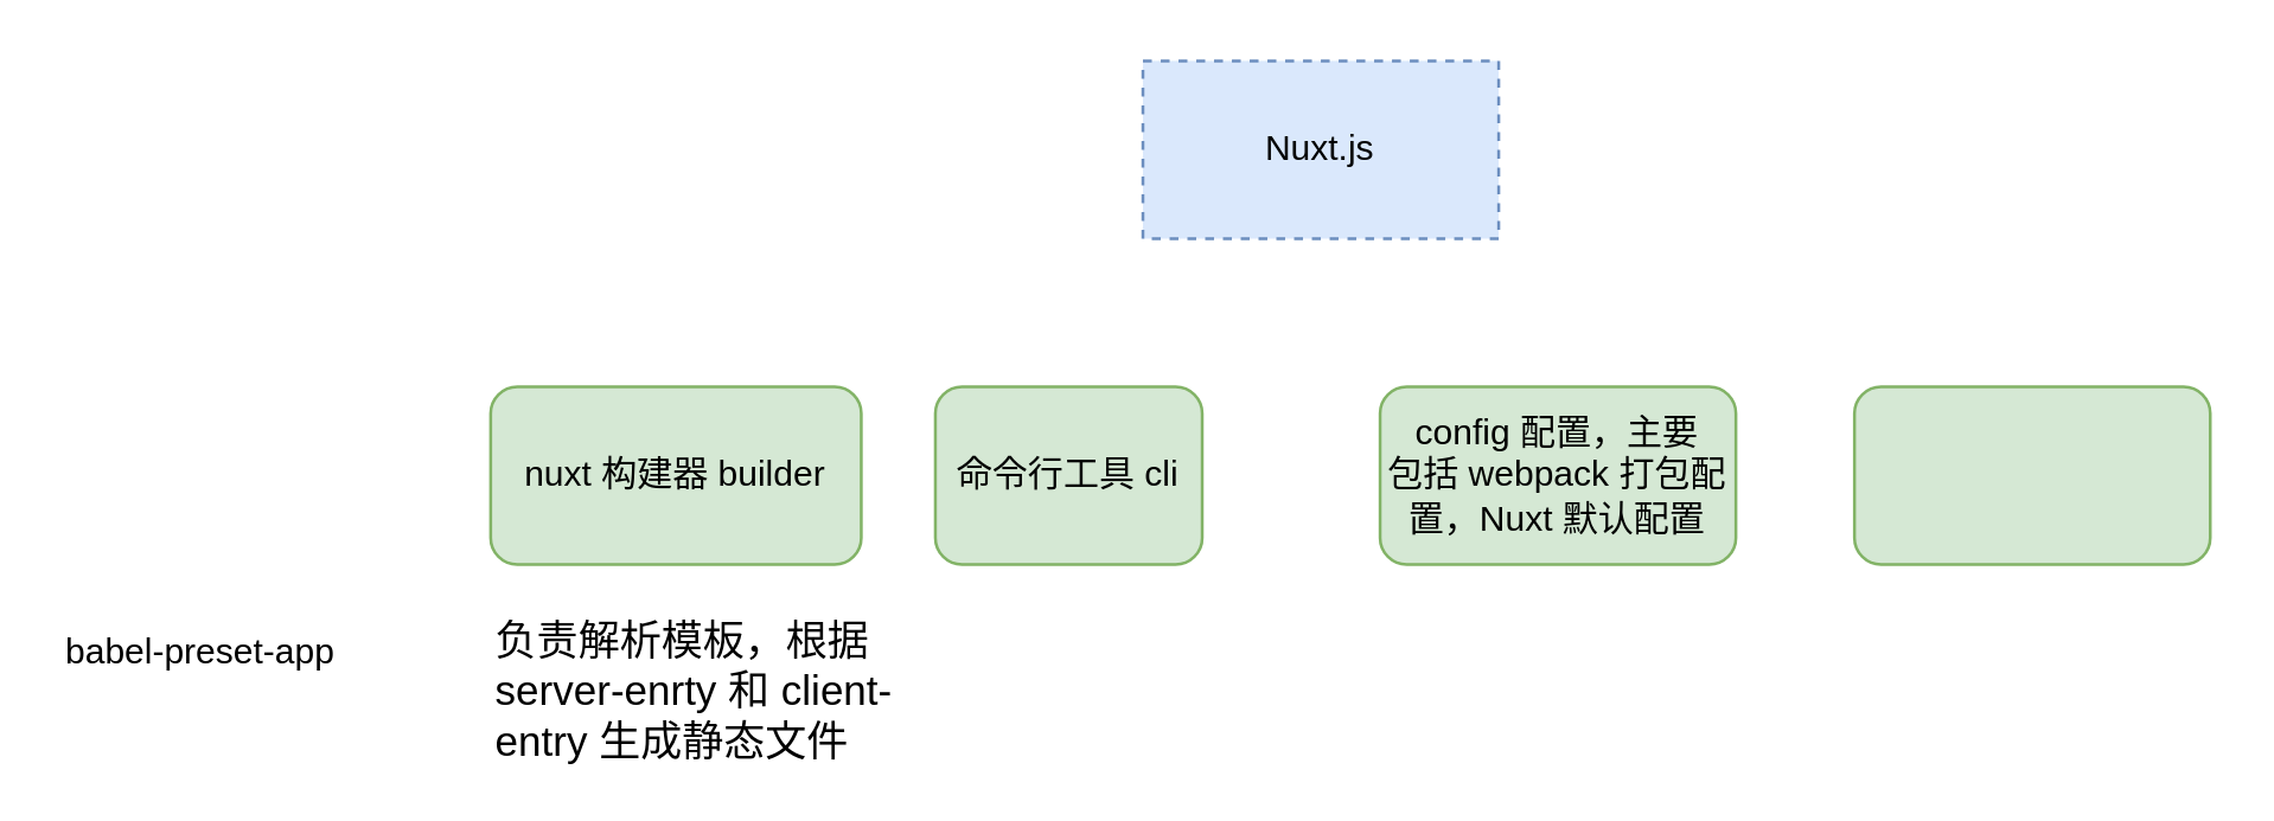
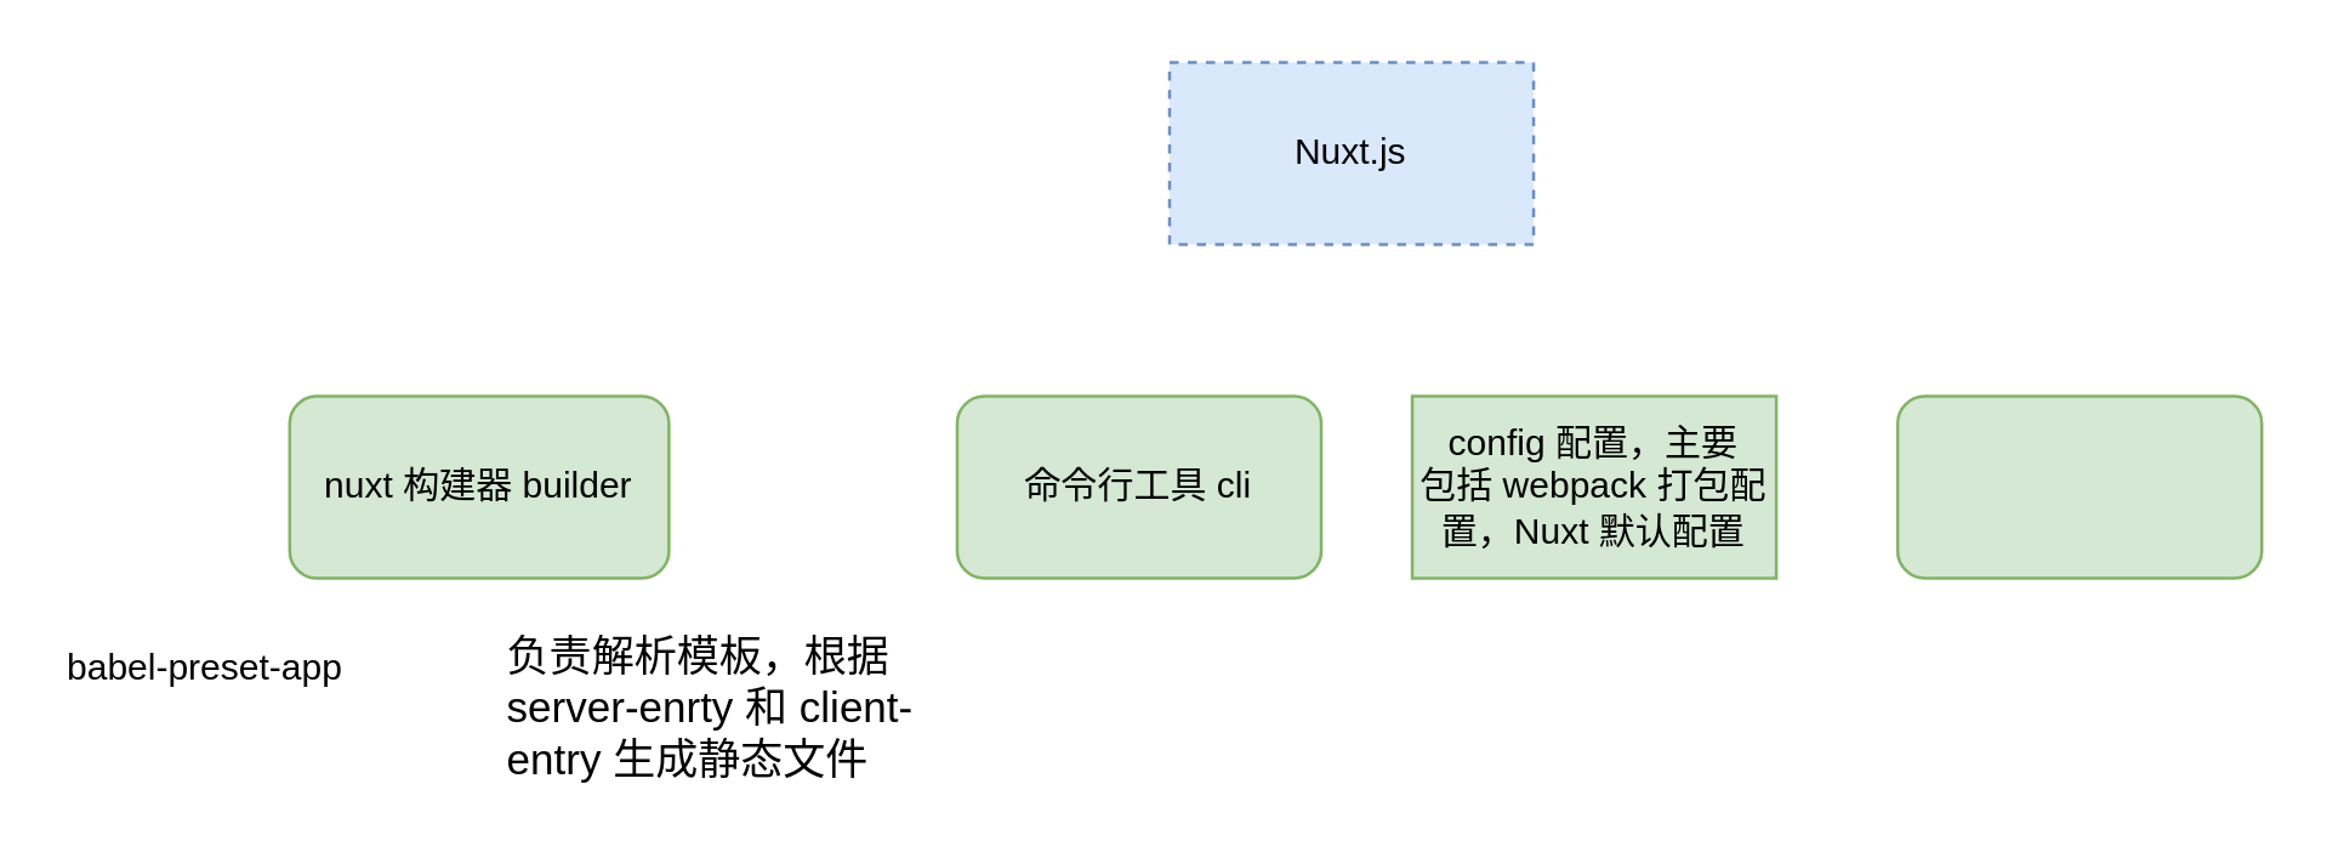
- <mxCell id="6" value="&lt;span style=&quot;white-space: normal&quot;&gt;nuxt 构建器 builder&lt;/span&gt;" style="rounded=1;whiteSpace=wrap;html=1;fillColor=#d5e8d4;strokeColor=#82b366;" vertex="1" parent="1"><mxGeometry x="165" y="130" width="125" height="60" as="geometry" /></mxCell>
+ <mxCell id="6" value="&lt;span style=&quot;white-space: normal&quot;&gt;nuxt 构建器 builder&lt;/span&gt;" style="rounded=1;whiteSpace=wrap;html=1;fillColor=#d5e8d4;strokeColor=#82b366;" vertex="1" parent="1"><mxGeometry x="95" y="130" width="125" height="60" as="geometry" /></mxCell>
- <mxCell id="5" value="命令行工具 cli" style="rounded=1;whiteSpace=wrap;html=1;fillColor=#d5e8d4;strokeColor=#82b366;" vertex="1" parent="1"><mxGeometry x="315" y="130" width="90" height="60" as="geometry" /></mxCell>
+ <mxCell id="5" value="命令行工具 cli" style="rounded=1;whiteSpace=wrap;html=1;fillColor=#d5e8d4;strokeColor=#82b366;" vertex="1" parent="1"><mxGeometry x="315" y="130" width="120" height="60" as="geometry" /></mxCell>
- <mxCell id="7" value="config 配置，主要&lt;br&gt;包括 webpack 打包配置，Nuxt 默认配置" style="rounded=1;whiteSpace=wrap;html=1;fillColor=#d5e8d4;strokeColor=#82b366;" vertex="1" parent="1"><mxGeometry x="465" y="130" width="120" height="60" as="geometry" /></mxCell>
+ <mxCell id="7" value="config 配置，主要&lt;br&gt;包括 webpack 打包配置，Nuxt 默认配置" style="whiteSpace=wrap;html=1;fillColor=#d5e8d4;strokeColor=#82b366;rounded=0;" vertex="1" parent="1"><mxGeometry x="465" y="130" width="120" height="60" as="geometry" /></mxCell>
